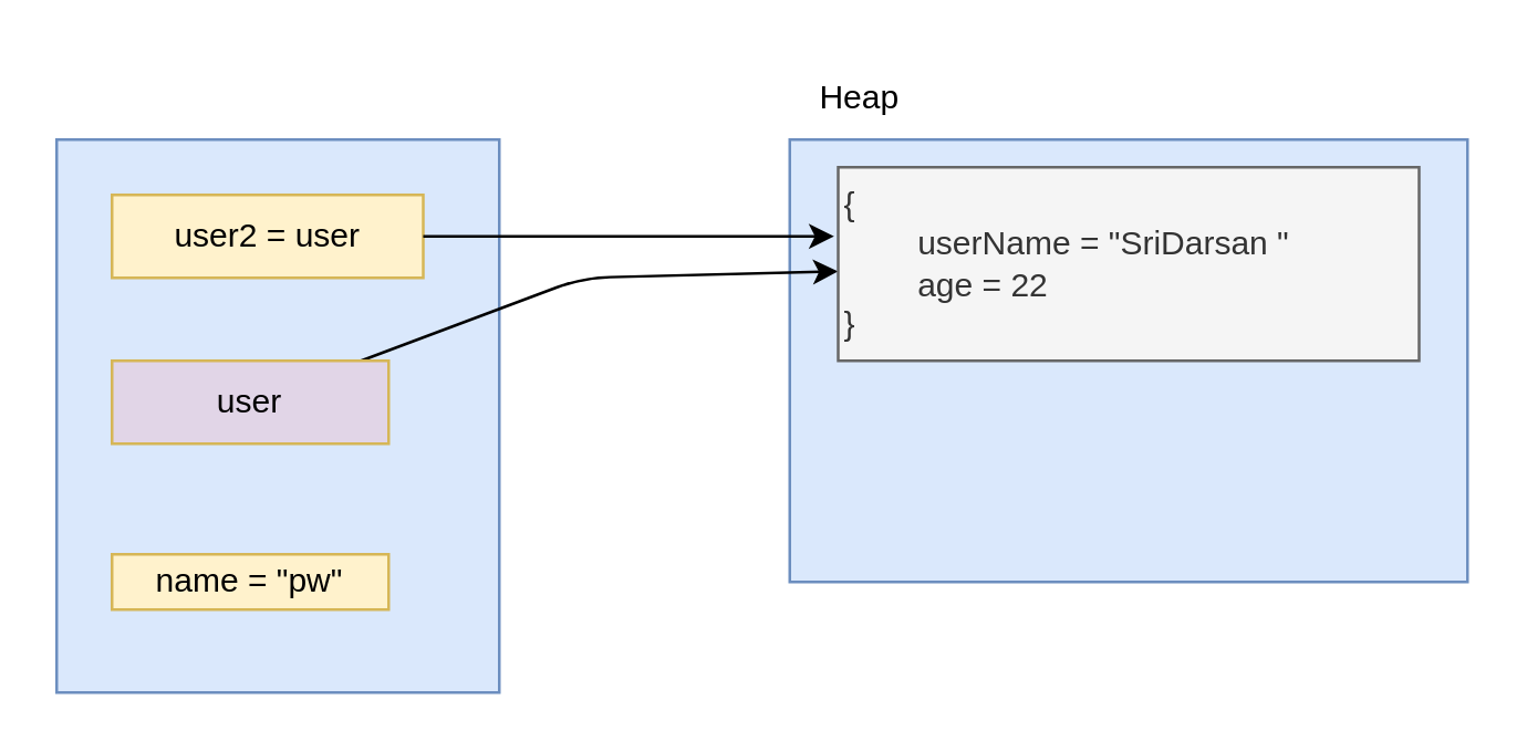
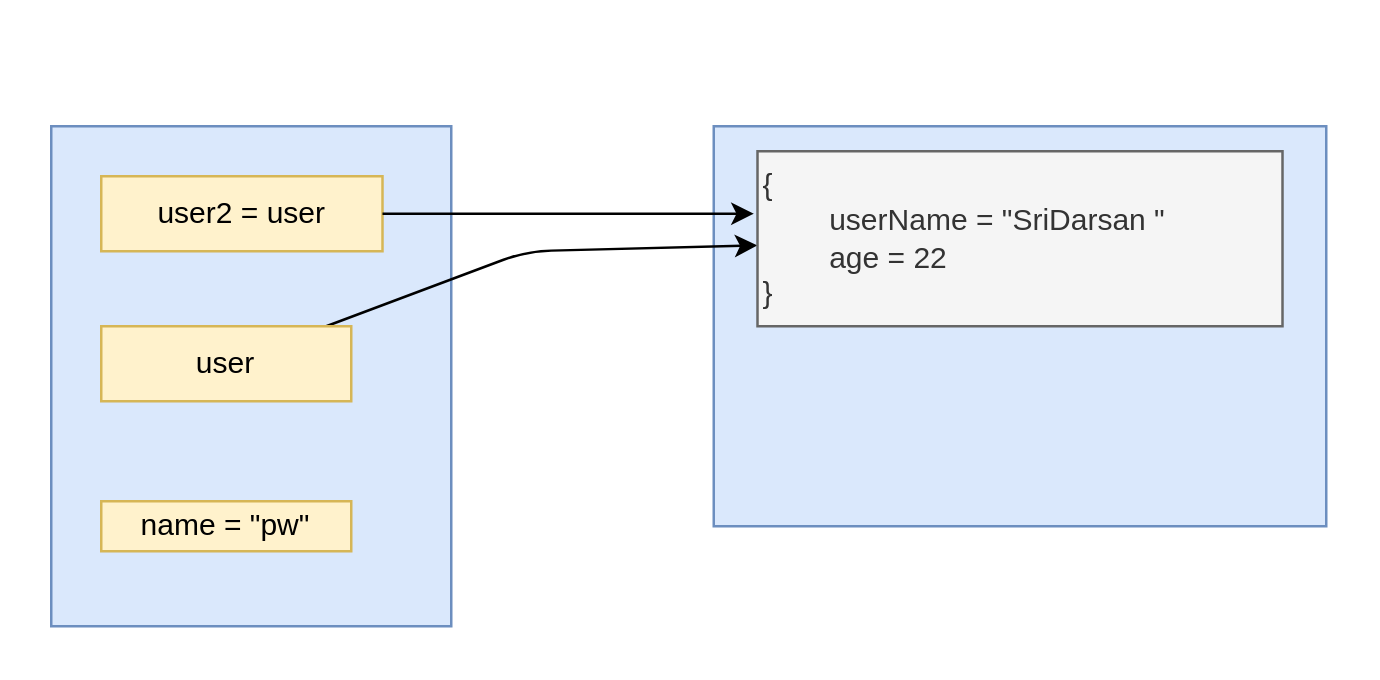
- <mxCell id="4" value="Heap" style="text;html=1;align=center;verticalAlign=middle;resizable=0;points=[];autosize=1;strokeColor=none;fillColor=none;" parent="1" vertex="1"><mxGeometry x="285" y="20" width="50" height="30" as="geometry" /></mxCell>
- <mxCell id="7" value="user" style="rounded=0;whiteSpace=wrap;html=1;fillColor=#e1d5e7;strokeColor=#d6b656;" parent="1" vertex="1"><mxGeometry x="40" y="130" width="100" height="30" as="geometry" /></mxCell>
+ <mxCell id="7" value="user" style="rounded=0;whiteSpace=wrap;html=1;fillColor=#fff2cc;strokeColor=#d6b656;" parent="1" vertex="1"><mxGeometry x="40" y="130" width="100" height="30" as="geometry" /></mxCell>
